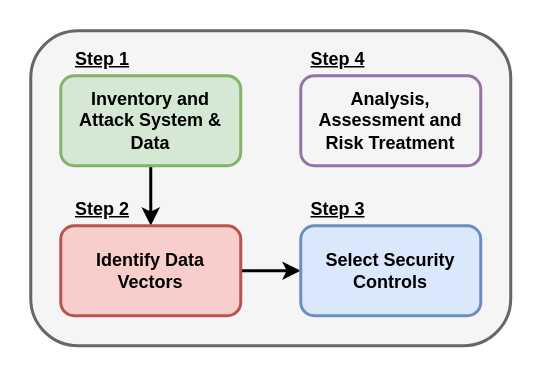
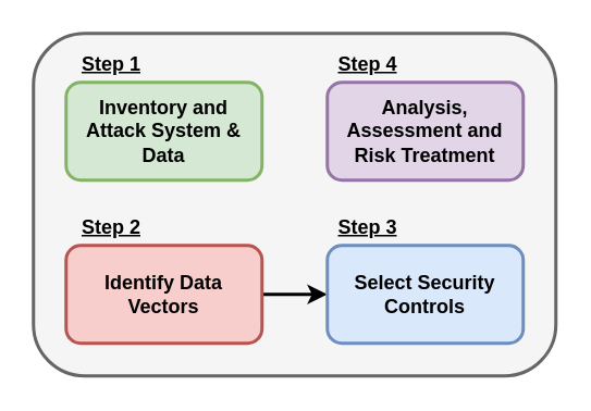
- <mxCell id="8" value="&lt;b&gt;Analysis, Assessment and Risk Treatment&lt;/b&gt;" style="rounded=1;whiteSpace=wrap;html=1;strokeWidth=2;fillColor=#f5f5f5;strokeColor=#9673a6;" vertex="1" parent="1"><mxGeometry x="200" y="50" width="120" height="60" as="geometry" /></mxCell>
+ <mxCell id="8" value="&lt;b&gt;Analysis, Assessment and Risk Treatment&lt;/b&gt;" style="rounded=1;whiteSpace=wrap;html=1;strokeWidth=2;fillColor=#e1d5e7;strokeColor=#9673a6;" vertex="1" parent="1"><mxGeometry x="200" y="50" width="120" height="60" as="geometry" /></mxCell>
- <mxCell id="3" style="edgeStyle=orthogonalEdgeStyle;rounded=0;orthogonalLoop=1;jettySize=auto;html=1;exitX=0.5;exitY=1;exitDx=0;exitDy=0;entryX=0.5;entryY=0;entryDx=0;entryDy=0;strokeWidth=2;" edge="1" parent="1" source="4" target="6"><mxGeometry relative="1" as="geometry" /></mxCell>
